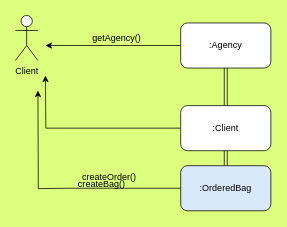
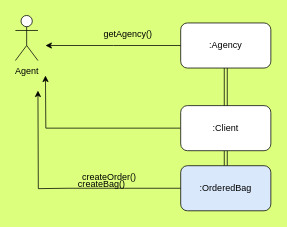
- <mxCell id="12" value="getAgency()" style="text;html=1;strokeColor=none;fillColor=none;align=center;verticalAlign=middle;whiteSpace=wrap;rounded=0;" vertex="1" parent="1"><mxGeometry x="110" y="35" width="90" height="30" as="geometry" /></mxCell>
+ <mxCell id="12" value="getAgency()" style="text;html=1;strokeColor=none;fillColor=none;align=center;verticalAlign=middle;whiteSpace=wrap;rounded=0;" vertex="1" parent="1"><mxGeometry x="125" y="30" width="90" height="30" as="geometry" /></mxCell>
- <mxCell id="2" value="Client" style="shape=umlActor;verticalLabelPosition=bottom;verticalAlign=top;html=1;outlineConnect=0;" vertex="1" parent="1"><mxGeometry x="20" y="20" width="30" height="60" as="geometry" /></mxCell>
+ <mxCell id="2" value="Agent" style="shape=umlActor;verticalLabelPosition=bottom;verticalAlign=top;html=1;outlineConnect=0;" vertex="1" parent="1"><mxGeometry x="20" y="20" width="30" height="60" as="geometry" /></mxCell>
